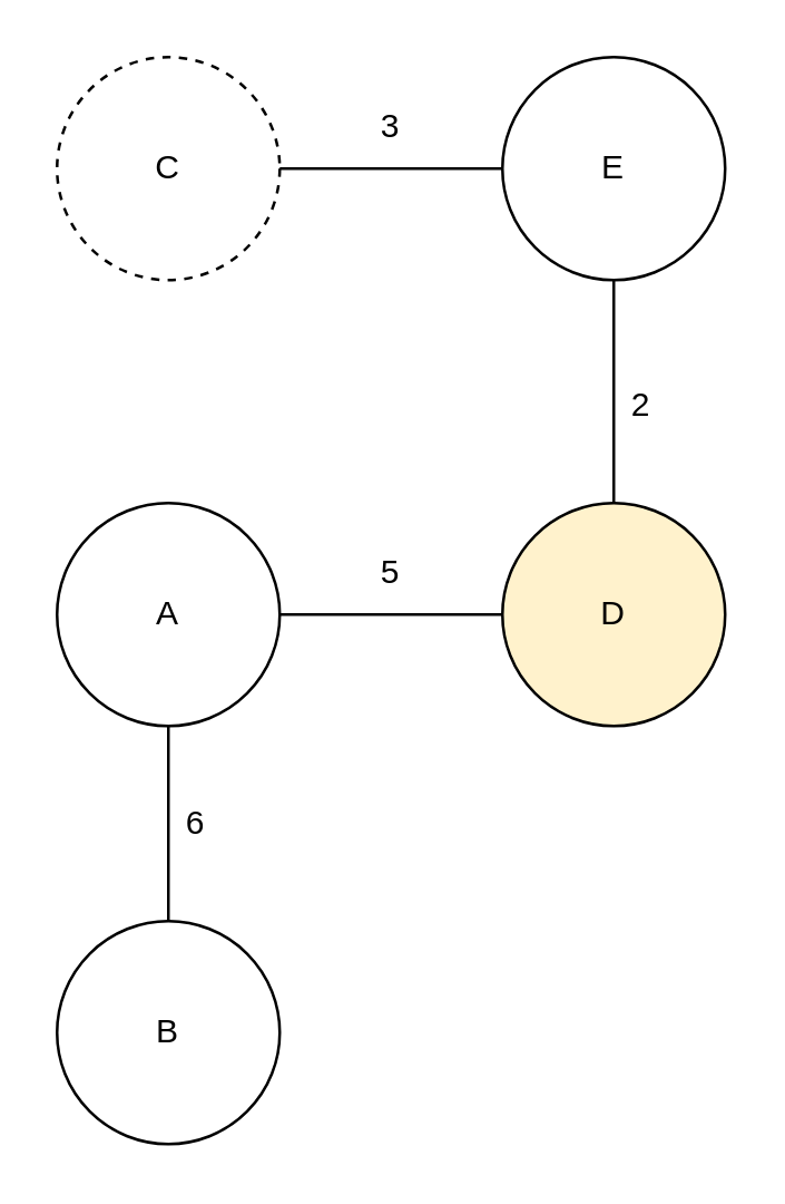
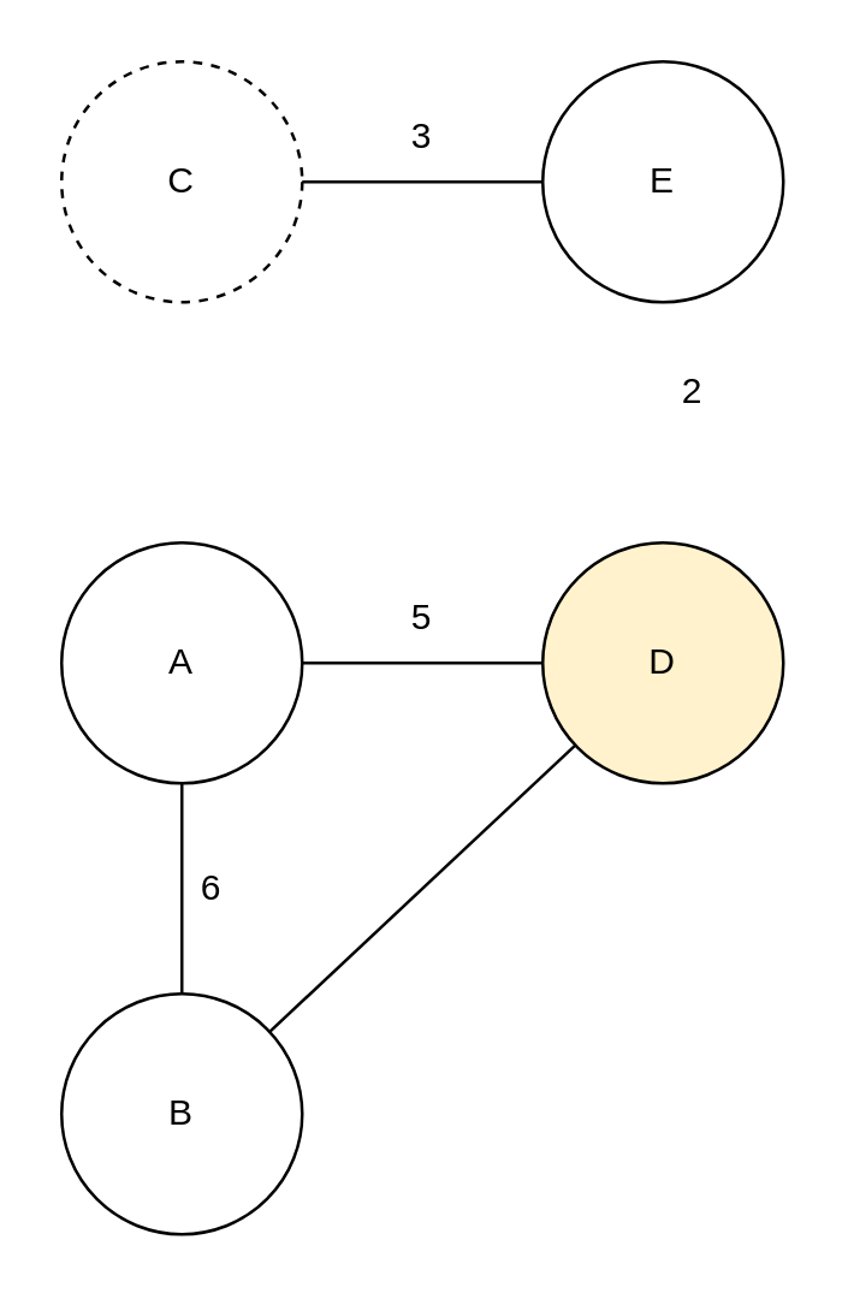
- <mxCell id="9" value="" style="endArrow=none;html=1;entryX=0.5;entryY=1;entryDx=0;entryDy=0;" edge="1" parent="1" source="2" target="3"><mxGeometry width="50" height="50" relative="1" as="geometry"><mxPoint x="140" y="240" as="sourcePoint" /><mxPoint x="190" y="190" as="targetPoint" /></mxGeometry></mxCell>
+ <mxCell id="9" value="" style="endArrow=none;html=1;" edge="1" parent="1" source="2" target="5"><mxGeometry width="50" height="50" relative="1" as="geometry"><mxPoint x="140" y="240" as="sourcePoint" /><mxPoint x="190" y="190" as="targetPoint" /></mxGeometry></mxCell>
- <mxCell id="12" value="2" style="text;html=1;strokeColor=none;fillColor=none;align=center;verticalAlign=middle;whiteSpace=wrap;rounded=0;" vertex="1" parent="1"><mxGeometry x="200" y="130" width="60" height="30" as="geometry" /></mxCell>
+ <mxCell id="12" value="2" style="text;html=1;strokeColor=none;fillColor=none;align=center;verticalAlign=middle;whiteSpace=wrap;rounded=0;" vertex="1" parent="1"><mxGeometry x="200" y="115" width="60" height="30" as="geometry" /></mxCell>
